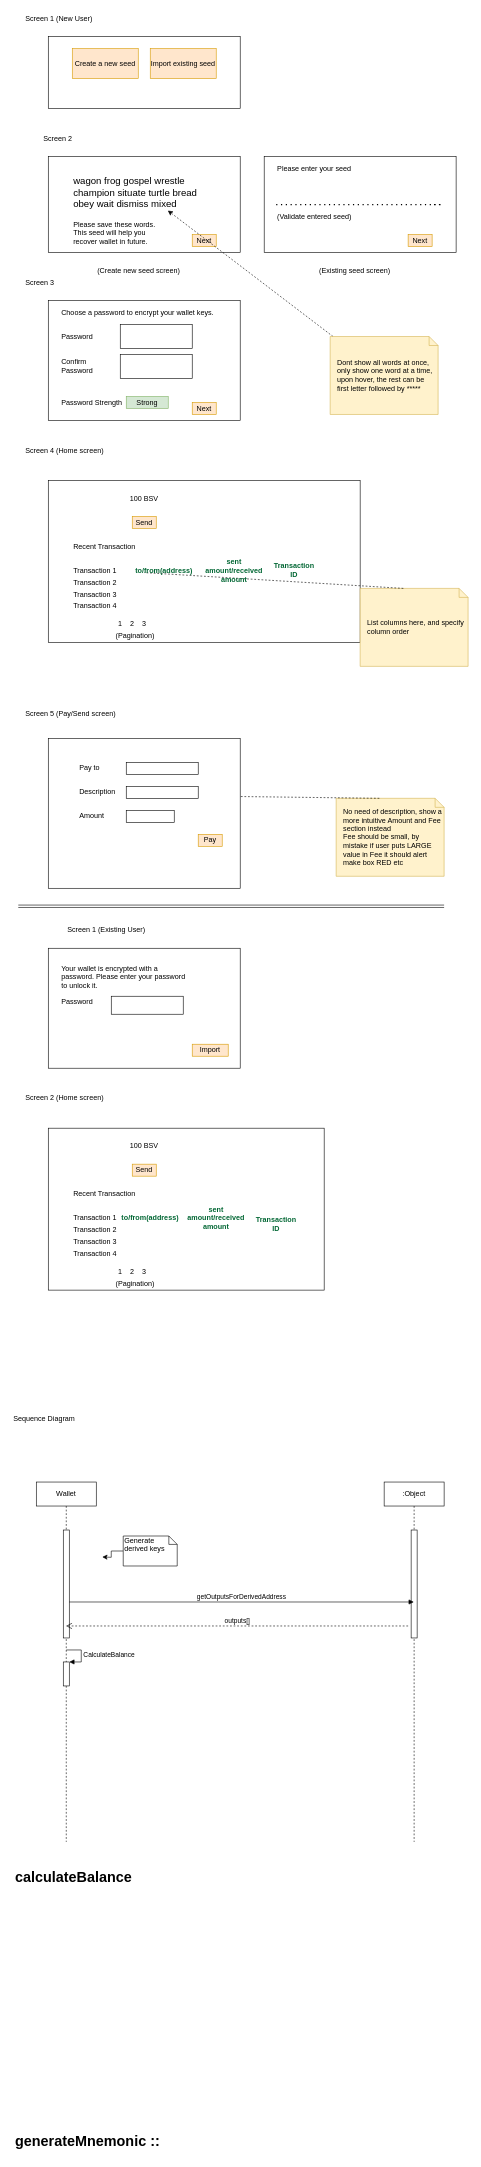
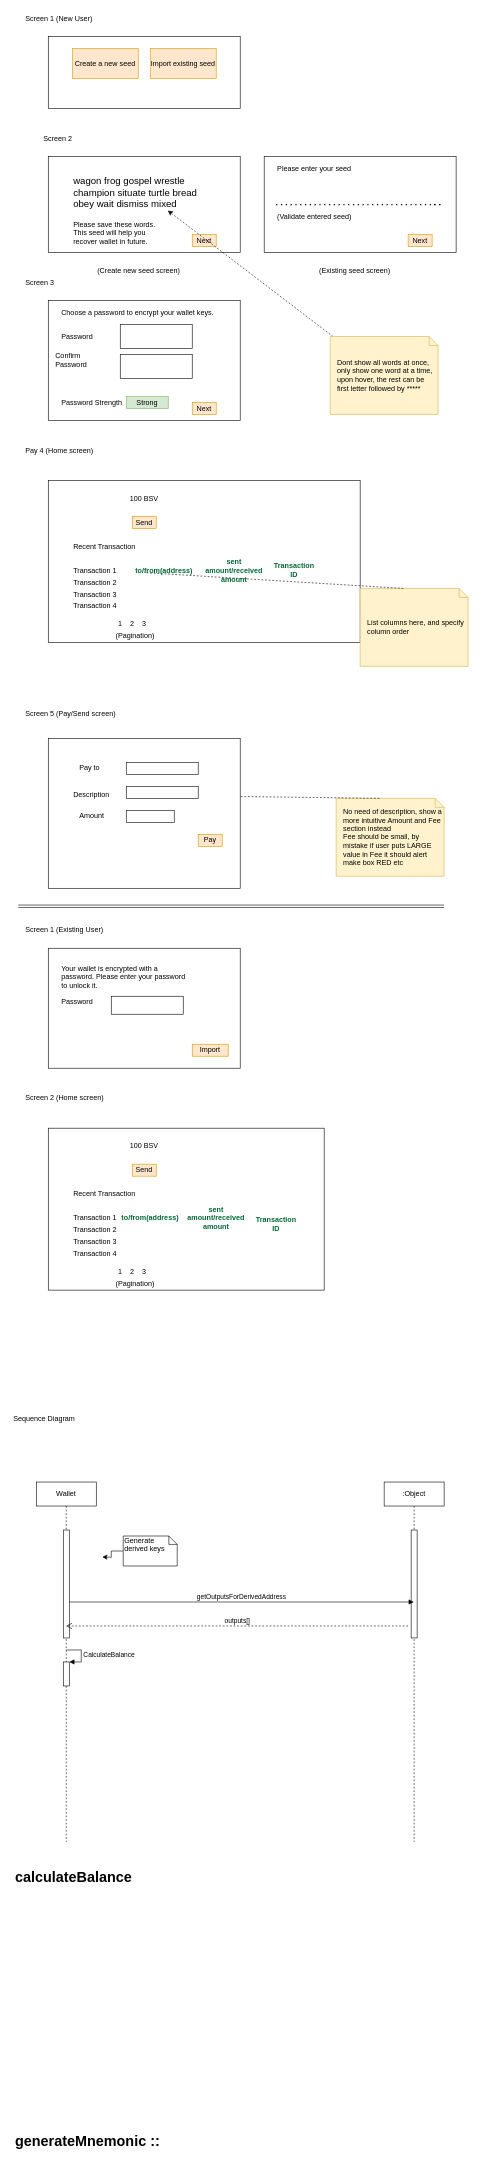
- <mxCell id="23" value="Confirm&amp;nbsp; Password" style="text;html=1;strokeColor=none;fillColor=none;align=left;verticalAlign=middle;whiteSpace=wrap;rounded=0;labelBackgroundColor=none;" parent="1" vertex="1"><mxGeometry x="100" y="600" width="40" height="20" as="geometry" /></mxCell>
+ <mxCell id="23" value="Confirm&amp;nbsp; Password" style="text;html=1;strokeColor=none;fillColor=none;align=left;verticalAlign=middle;whiteSpace=wrap;rounded=0;labelBackgroundColor=none;" parent="1" vertex="1"><mxGeometry x="90" y="590" width="40" height="20" as="geometry" /></mxCell>
- <mxCell id="5" value="Screen 4 (Home screen)" style="text;html=1;strokeColor=none;fillColor=none;align=left;verticalAlign=middle;whiteSpace=wrap;rounded=0;" parent="1" vertex="1"><mxGeometry x="40" y="740" width="230" height="20" as="geometry" /></mxCell>
+ <mxCell id="5" value="Pay 4 (Home screen)" style="text;html=1;strokeColor=none;fillColor=none;align=left;verticalAlign=middle;whiteSpace=wrap;rounded=0;" parent="1" vertex="1"><mxGeometry x="40" y="740" width="230" height="20" as="geometry" /></mxCell>
- <mxCell id="38" value="Description" style="text;html=1;strokeColor=none;fillColor=none;align=left;verticalAlign=middle;whiteSpace=wrap;rounded=0;labelBackgroundColor=none;" parent="1" vertex="1"><mxGeometry x="130" y="1310" width="80" height="20" as="geometry" /></mxCell>
+ <mxCell id="38" value="Description" style="text;html=1;strokeColor=none;fillColor=none;align=left;verticalAlign=middle;whiteSpace=wrap;rounded=0;labelBackgroundColor=none;" parent="1" vertex="1"><mxGeometry x="120" y="1315" width="80" height="20" as="geometry" /></mxCell>
- <mxCell id="46" value="Screen 1 (Existing User)" style="text;html=1;strokeColor=none;fillColor=none;align=left;verticalAlign=middle;whiteSpace=wrap;rounded=0;" parent="1" vertex="1"><mxGeometry x="110" y="1540" width="250" height="20" as="geometry" /></mxCell>
+ <mxCell id="46" value="Screen 1 (Existing User)" style="text;html=1;strokeColor=none;fillColor=none;align=left;verticalAlign=middle;whiteSpace=wrap;rounded=0;" parent="1" vertex="1"><mxGeometry x="40" y="1540" width="250" height="20" as="geometry" /></mxCell>
